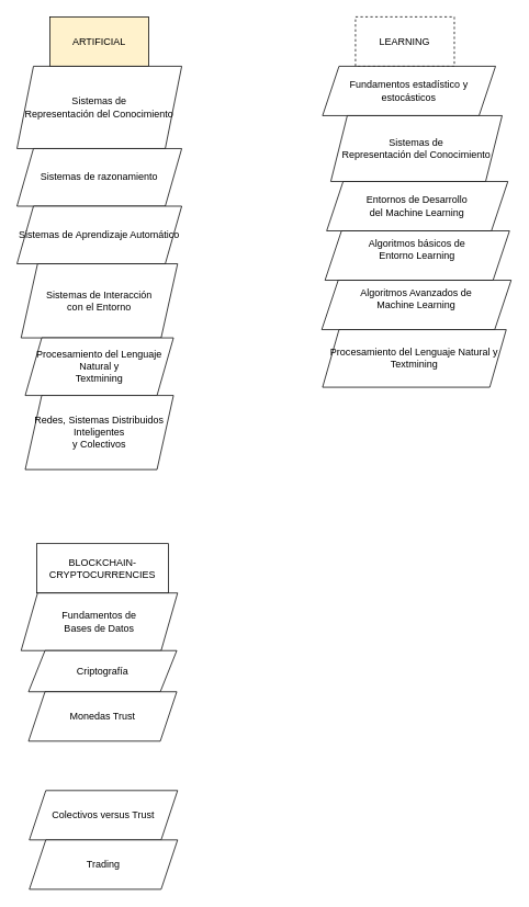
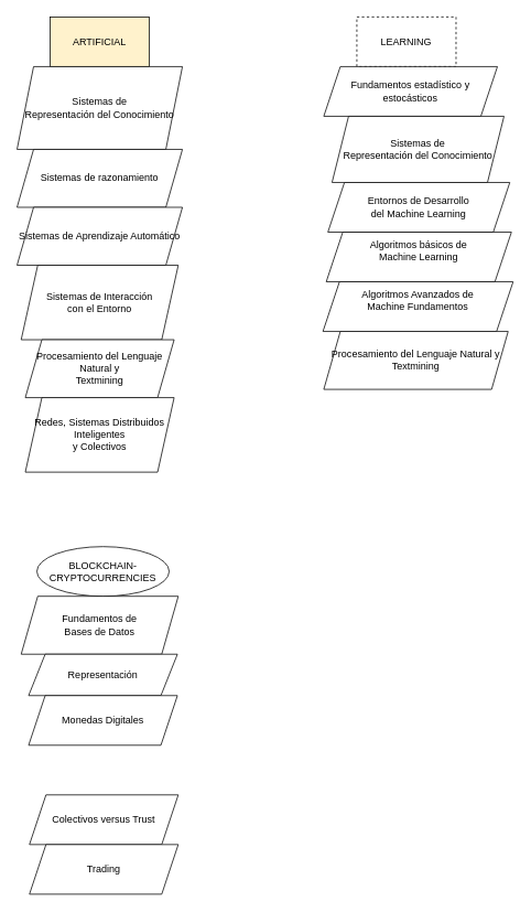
- <mxCell id="17" value="&lt;div&gt;Algoritmos básicos de &lt;br&gt;&lt;/div&gt;&lt;div&gt;Entorno Learning&lt;/div&gt;&lt;div&gt;&lt;br&gt;&lt;/div&gt;" style="shape=parallelogram;perimeter=parallelogramPerimeter;whiteSpace=wrap;html=1;fixedSize=1;" parent="1" vertex="1"><mxGeometry x="394" y="280" width="224" height="60" as="geometry" /></mxCell>
+ <mxCell id="17" value="&lt;div&gt;Algoritmos básicos de &lt;br&gt;&lt;/div&gt;&lt;div&gt;Machine Learning&lt;/div&gt;&lt;div&gt;&lt;br&gt;&lt;/div&gt;" style="shape=parallelogram;perimeter=parallelogramPerimeter;whiteSpace=wrap;html=1;fixedSize=1;" parent="1" vertex="1"><mxGeometry x="394" y="280" width="224" height="60" as="geometry" /></mxCell>
- <mxCell id="18" value="&lt;div&gt;Algoritmos Avanzados de &lt;br&gt;&lt;/div&gt;&lt;div&gt;Machine Learning&lt;/div&gt;&lt;div&gt;&lt;br&gt;&lt;/div&gt;" style="shape=parallelogram;perimeter=parallelogramPerimeter;whiteSpace=wrap;html=1;fixedSize=1;" parent="1" vertex="1"><mxGeometry x="390" y="340" width="230" height="60" as="geometry" /></mxCell>
+ <mxCell id="18" value="&lt;div&gt;Algoritmos Avanzados de &lt;br&gt;&lt;/div&gt;&lt;div&gt;Machine Fundamentos&lt;/div&gt;&lt;div&gt;&lt;br&gt;&lt;/div&gt;" style="shape=parallelogram;perimeter=parallelogramPerimeter;whiteSpace=wrap;html=1;fixedSize=1;" parent="1" vertex="1"><mxGeometry x="390" y="340" width="230" height="60" as="geometry" /></mxCell>
- <mxCell id="9" value="BLOCKCHAIN-CRYPTOCURRENCIES" style="rounded=0;whiteSpace=wrap;html=1;" parent="1" vertex="1"><mxGeometry x="44" y="660" width="160" height="60" as="geometry" /></mxCell>
+ <mxCell id="9" value="BLOCKCHAIN-CRYPTOCURRENCIES" style="ellipse;whiteSpace=wrap;html=1;" parent="1" vertex="1"><mxGeometry x="44" y="660" width="160" height="60" as="geometry" /></mxCell>
- <mxCell id="11" value="Criptografía" style="shape=parallelogram;perimeter=parallelogramPerimeter;whiteSpace=wrap;html=1;fixedSize=1;" parent="1" vertex="1"><mxGeometry x="34" y="790" width="180" height="50" as="geometry" /></mxCell>
+ <mxCell id="11" value="Representación" style="shape=parallelogram;perimeter=parallelogramPerimeter;whiteSpace=wrap;html=1;fixedSize=1;" parent="1" vertex="1"><mxGeometry x="34" y="790" width="180" height="50" as="geometry" /></mxCell>
- <mxCell id="12" value="Monedas Trust" style="shape=parallelogram;perimeter=parallelogramPerimeter;whiteSpace=wrap;html=1;fixedSize=1;" parent="1" vertex="1"><mxGeometry x="34" y="840" width="180" height="60" as="geometry" /></mxCell>
+ <mxCell id="12" value="Monedas Digitales" style="shape=parallelogram;perimeter=parallelogramPerimeter;whiteSpace=wrap;html=1;fixedSize=1;" parent="1" vertex="1"><mxGeometry x="34" y="840" width="180" height="60" as="geometry" /></mxCell>
